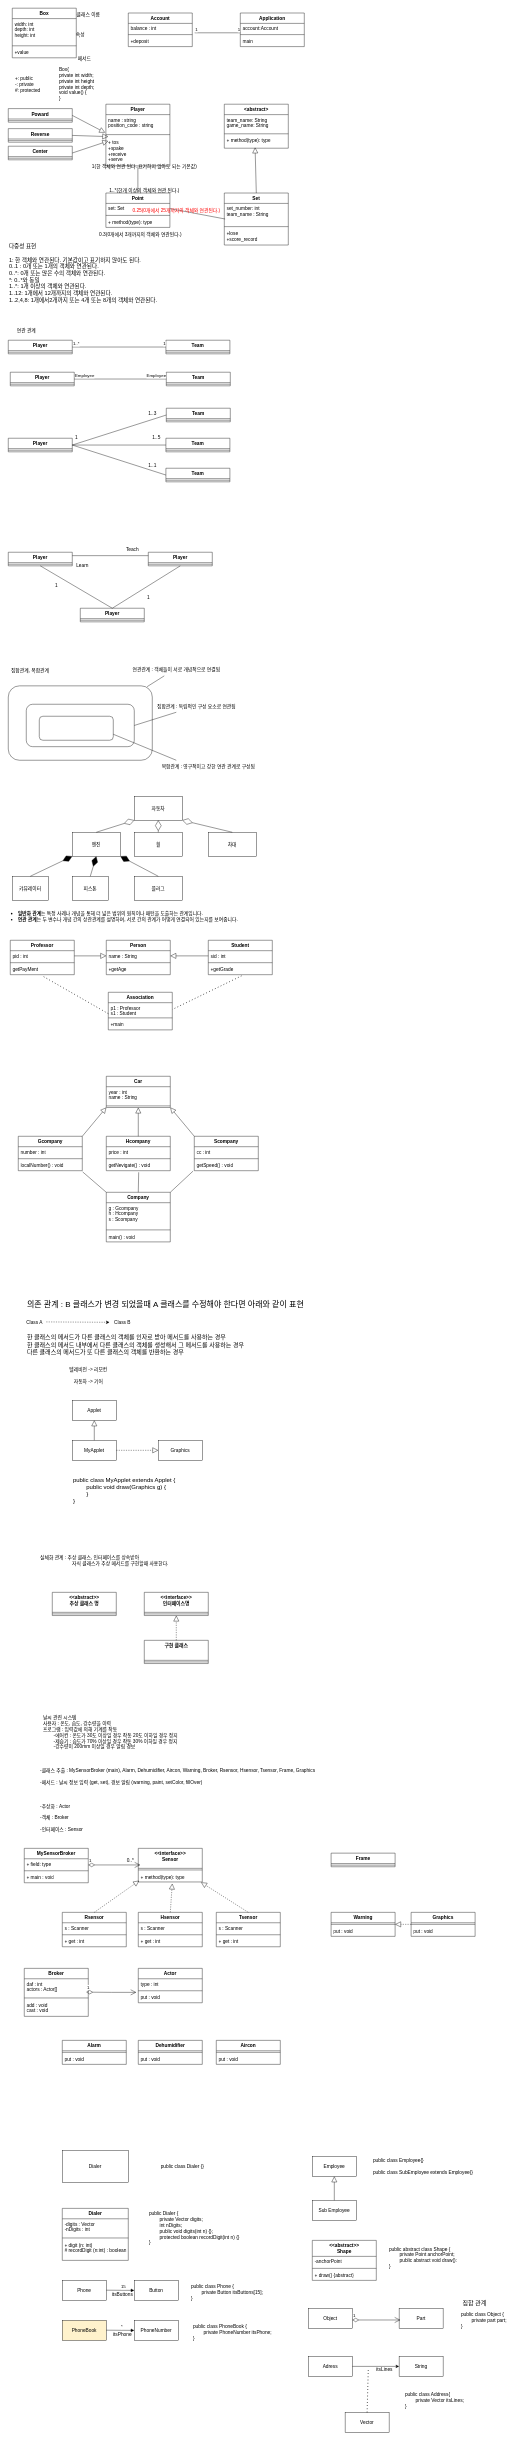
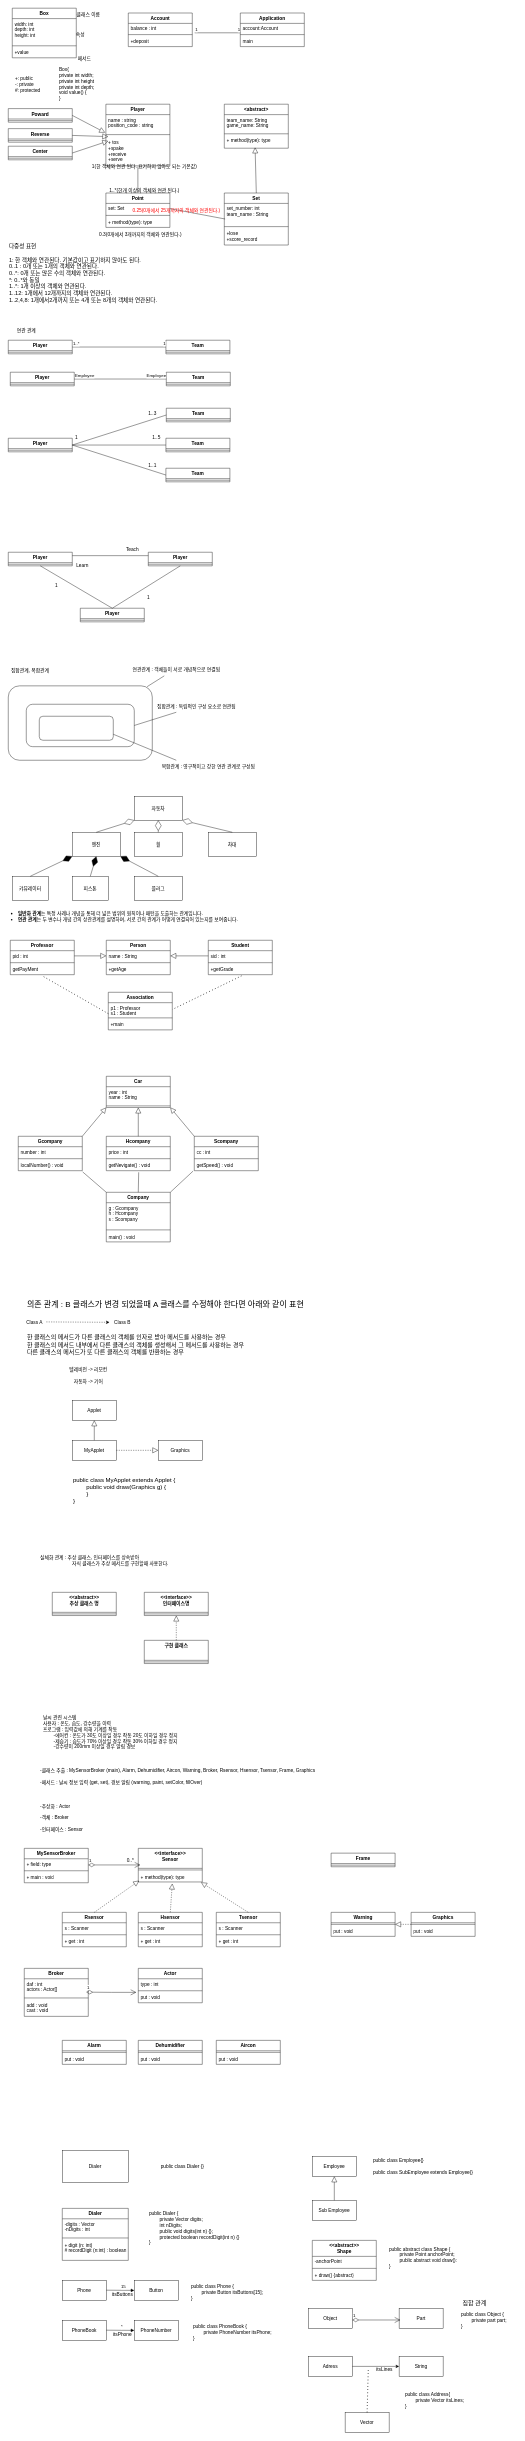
- <mxCell id="258" value="PhoneBook" style="html=1;whiteSpace=wrap;fillColor=#fff2cc;" vertex="1" parent="1"><mxGeometry x="155" y="5800" width="110" height="50" as="geometry" /></mxCell>
+ <mxCell id="258" value="PhoneBook" style="html=1;whiteSpace=wrap;" vertex="1" parent="1"><mxGeometry x="155" y="5800" width="110" height="50" as="geometry" /></mxCell>
